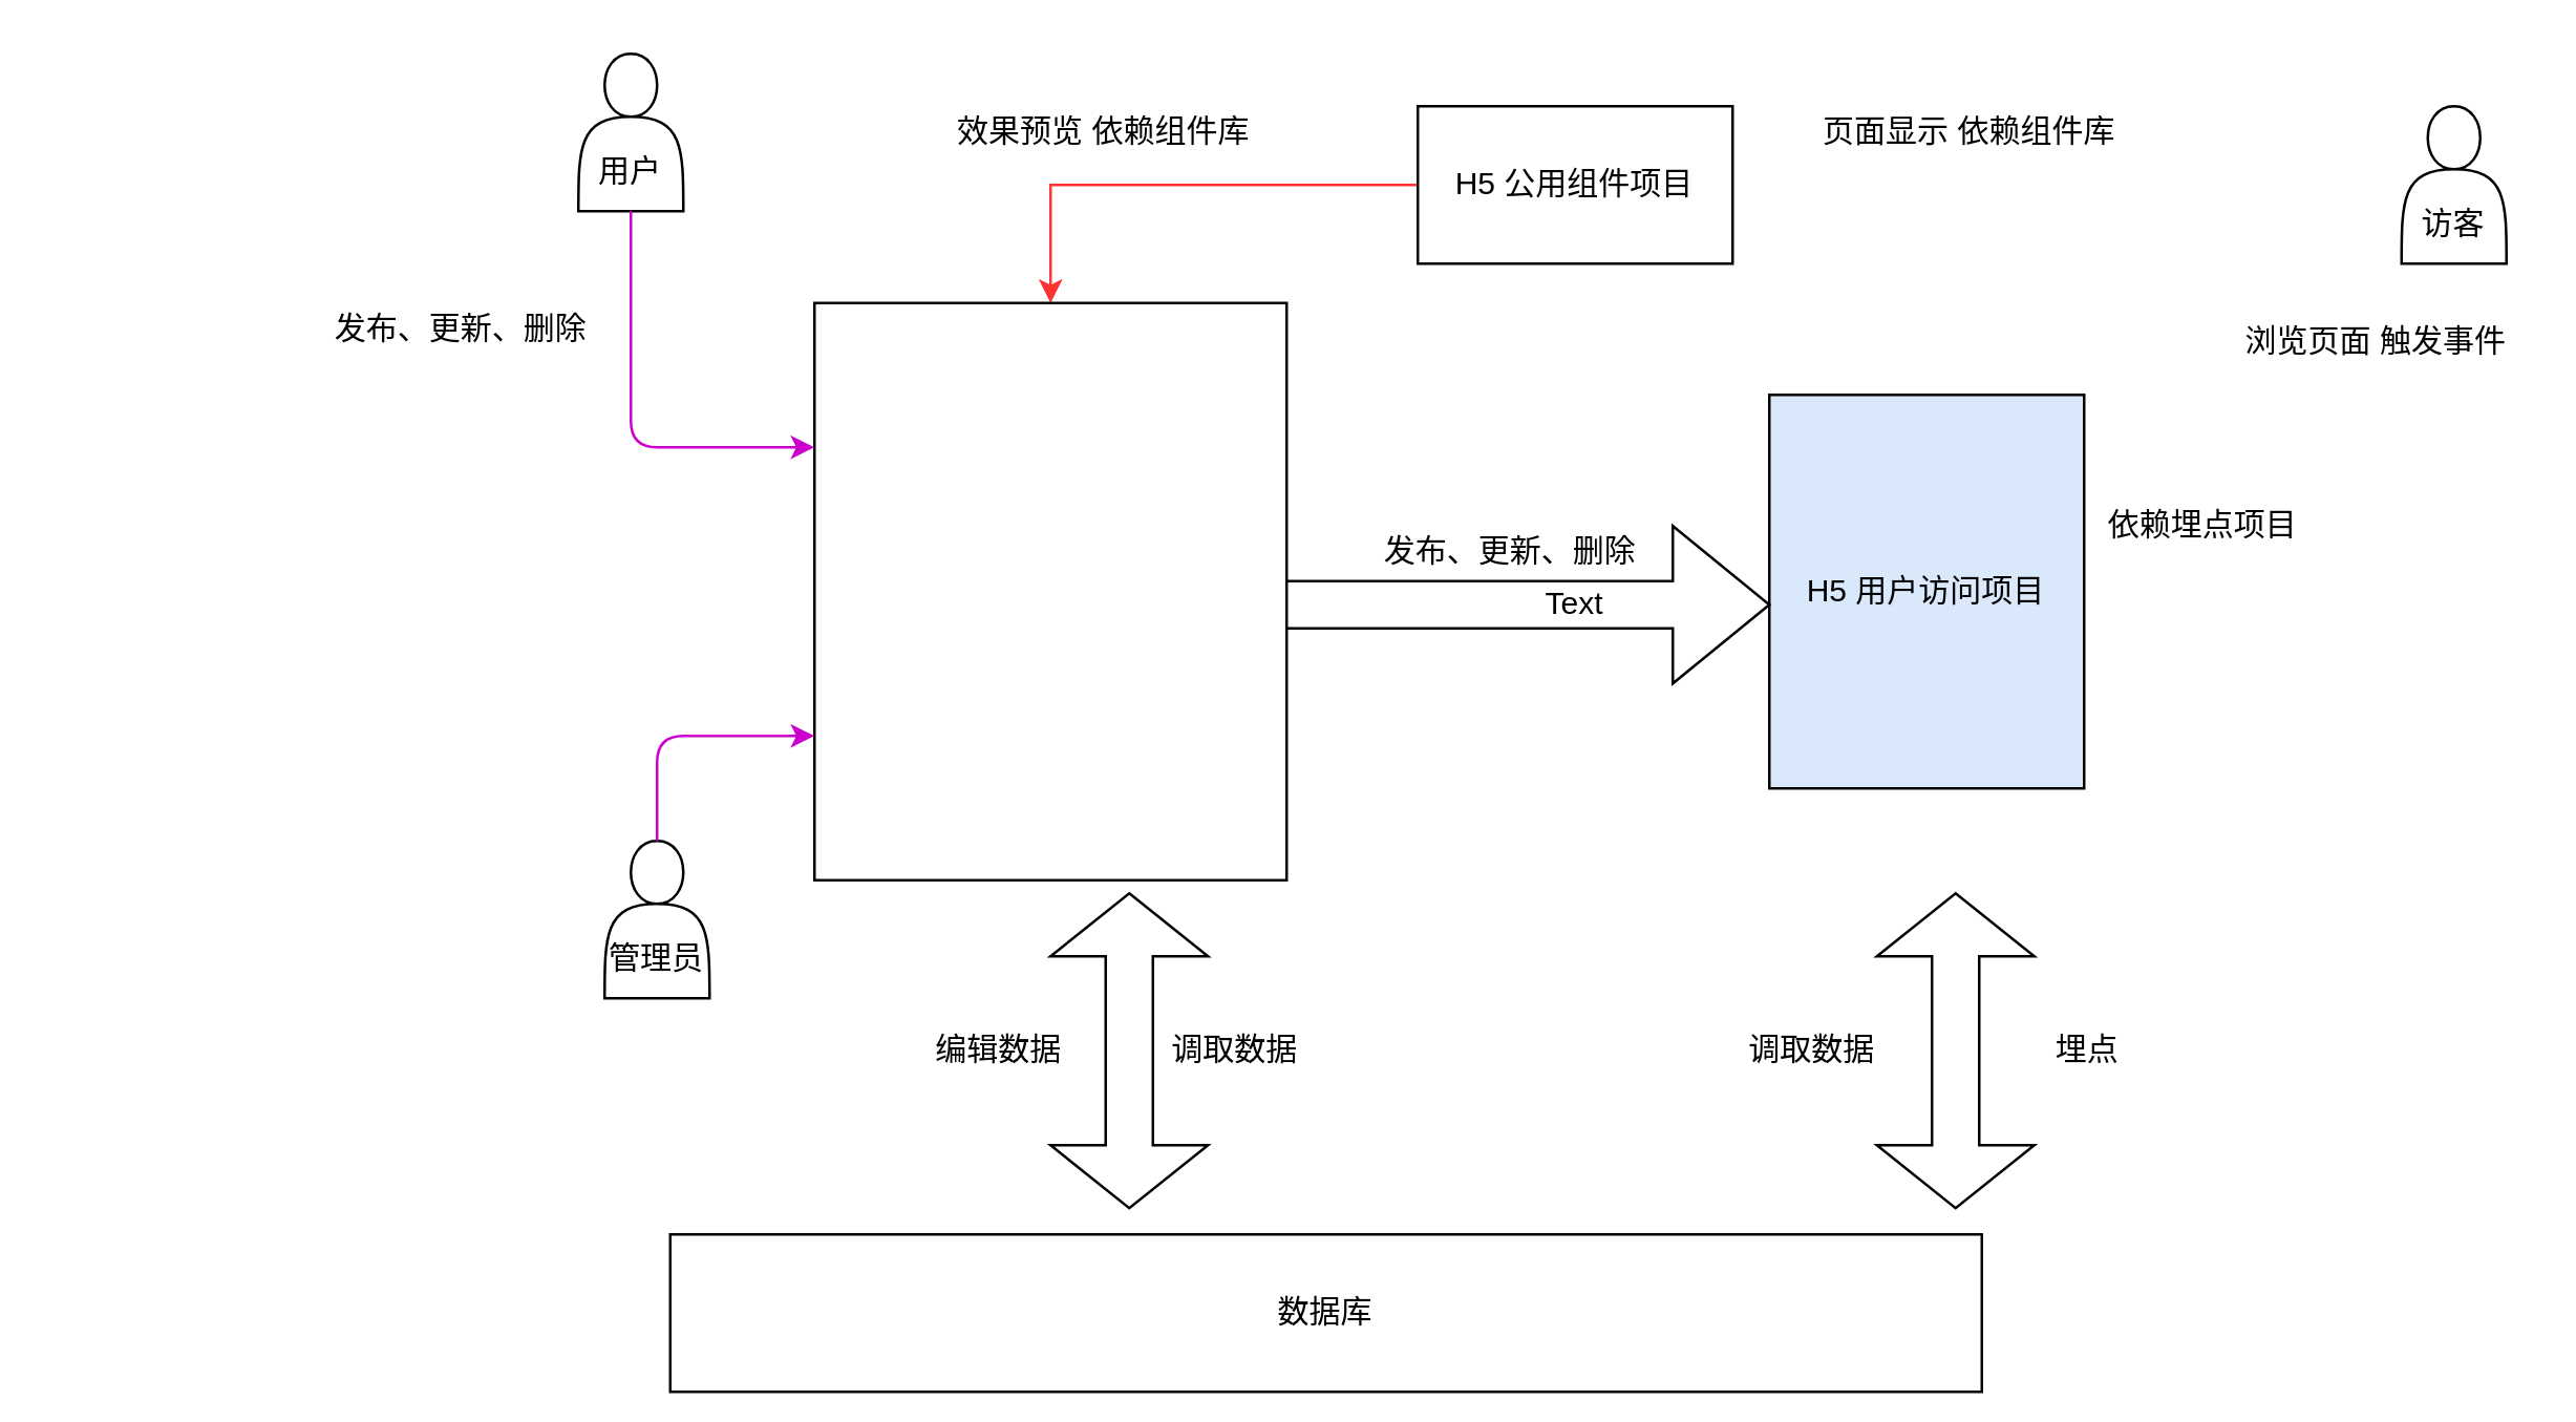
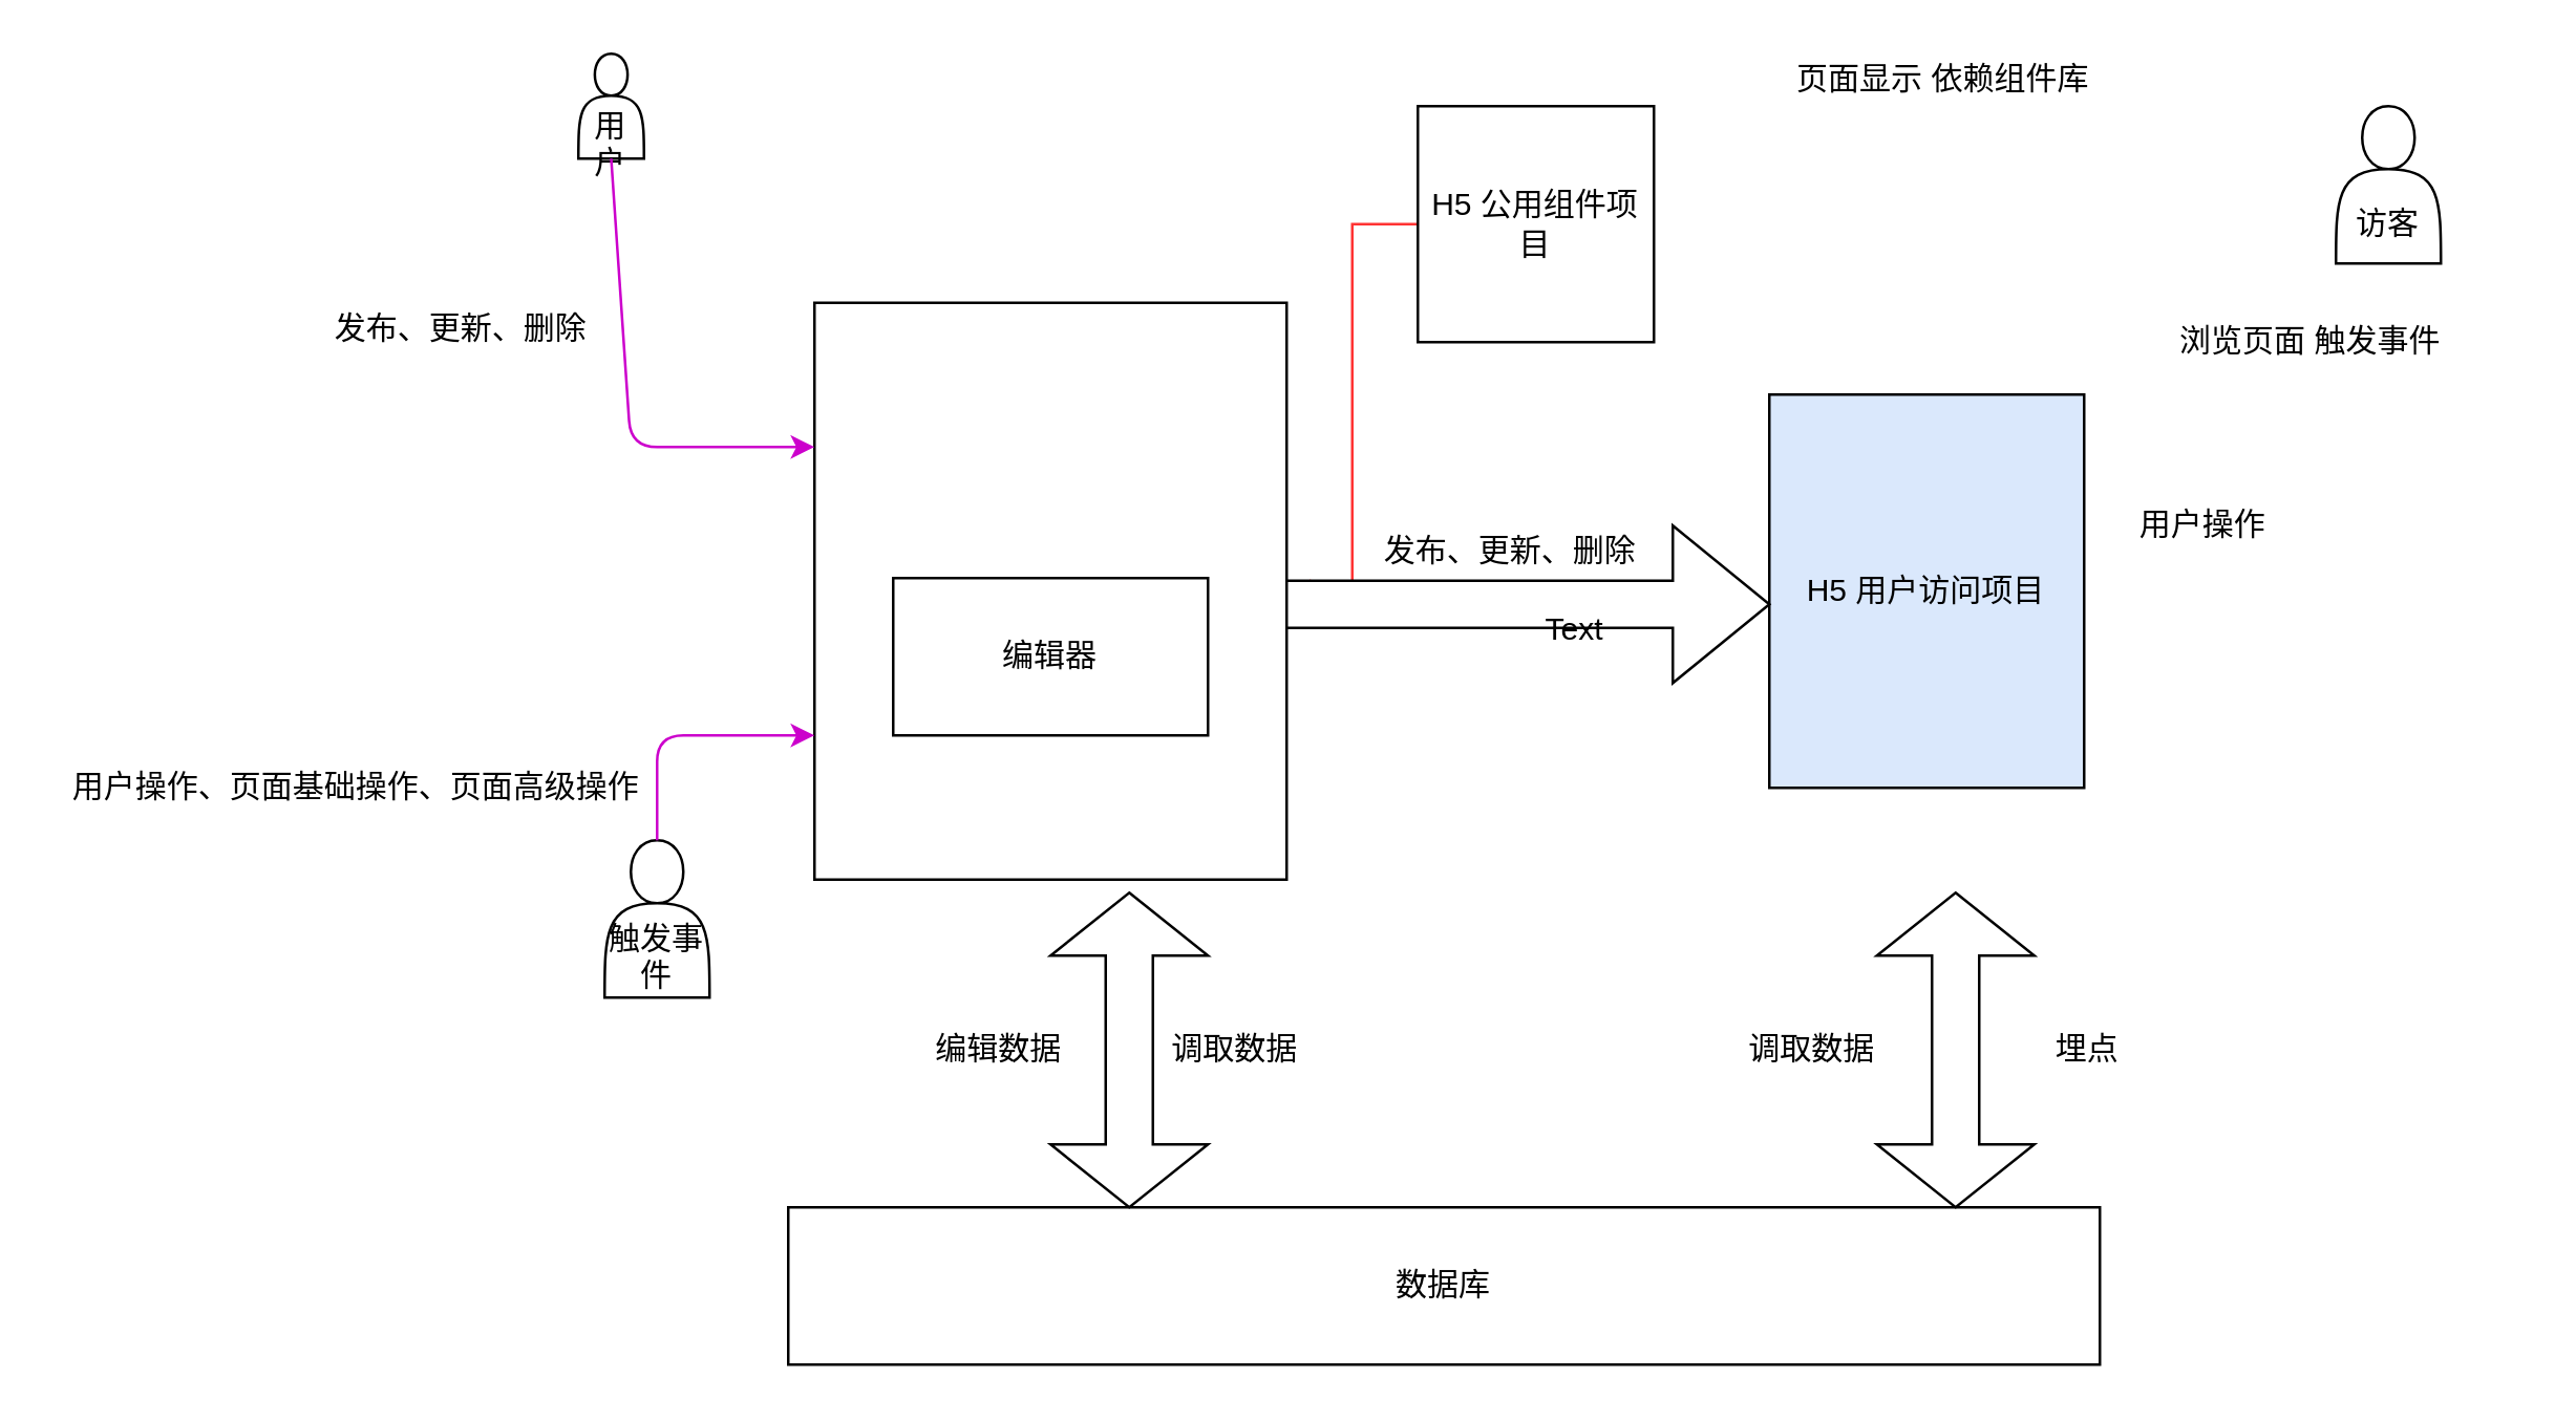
- <mxCell id="17" value="&lt;br&gt;&lt;br&gt;用户" style="shape=actor;whiteSpace=wrap;html=1;" vertex="1" parent="1"><mxGeometry x="220" y="20" width="40" height="60" as="geometry" /></mxCell>
+ <mxCell id="17" value="&lt;br&gt;&lt;br&gt;用户" style="shape=actor;whiteSpace=wrap;html=1;" vertex="1" parent="1"><mxGeometry x="220" y="20" width="25" height="40" as="geometry" /></mxCell>
- <mxCell id="16" value="效果预览 依赖组件库" style="text;html=1;align=center;verticalAlign=middle;resizable=0;points=[];autosize=1;" vertex="1" parent="1"><mxGeometry x="355" y="40" width="130" height="20" as="geometry" /></mxCell>
- <mxCell id="15" value="页面显示 依赖组件库" style="text;html=1;align=center;verticalAlign=middle;resizable=0;points=[];autosize=1;" vertex="1" parent="1"><mxGeometry x="685" y="40" width="130" height="20" as="geometry" /></mxCell>
+ <mxCell id="15" value="页面显示 依赖组件库" style="text;html=1;align=center;verticalAlign=middle;resizable=0;points=[];autosize=1;" vertex="1" parent="1"><mxGeometry x="675" y="20" width="130" height="20" as="geometry" /></mxCell>
- <mxCell id="4" value="H5 公用组件项目" style="rounded=0;whiteSpace=wrap;html=1;" vertex="1" parent="1"><mxGeometry x="540" y="40" width="120" height="60" as="geometry" /></mxCell>
+ <mxCell id="4" value="H5 公用组件项目" style="rounded=0;whiteSpace=wrap;html=1;" vertex="1" parent="1"><mxGeometry x="540" y="40" width="90" height="90" as="geometry" /></mxCell>
- <mxCell id="19" value="&lt;br&gt;&lt;br&gt;访客" style="shape=actor;whiteSpace=wrap;html=1;" vertex="1" parent="1"><mxGeometry x="915" y="40" width="40" height="60" as="geometry" /></mxCell>
+ <mxCell id="19" value="&lt;br&gt;&lt;br&gt;访客" style="shape=actor;whiteSpace=wrap;html=1;" vertex="1" parent="1"><mxGeometry x="890" y="40" width="40" height="60" as="geometry" /></mxCell>
- <mxCell id="28" value="浏览页面 触发事件" style="text;html=1;align=center;verticalAlign=middle;resizable=0;points=[];autosize=1;" vertex="1" parent="1"><mxGeometry x="850" y="120" width="110" height="20" as="geometry" /></mxCell>
+ <mxCell id="28" value="浏览页面 触发事件" style="text;html=1;align=center;verticalAlign=middle;resizable=0;points=[];autosize=1;" vertex="1" parent="1"><mxGeometry x="825" y="120" width="110" height="20" as="geometry" /></mxCell>
- <mxCell id="14" value="依赖埋点项目" style="text;html=1;align=center;verticalAlign=middle;resizable=0;points=[];autosize=1;" vertex="1" parent="1"><mxGeometry x="794" y="190" width="90" height="20" as="geometry" /></mxCell>
+ <mxCell id="14" value="用户操作" style="text;html=1;align=center;verticalAlign=middle;resizable=0;points=[];autosize=1;" vertex="1" parent="1"><mxGeometry x="794" y="190" width="90" height="20" as="geometry" /></mxCell>
- <mxCell id="24" value="Text" style="text;html=1;strokeColor=none;fillColor=none;align=center;verticalAlign=middle;whiteSpace=wrap;rounded=0;" vertex="1" parent="1"><mxGeometry x="580" y="220" width="40" height="20" as="geometry" /></mxCell>
+ <mxCell id="24" value="Text" style="text;html=1;strokeColor=none;fillColor=none;align=center;verticalAlign=middle;whiteSpace=wrap;rounded=0;" vertex="1" parent="1"><mxGeometry x="580" y="230" width="40" height="20" as="geometry" /></mxCell>
+ <mxCell id="9" value="编辑器" style="rounded=0;whiteSpace=wrap;html=1;" vertex="1" parent="7"><mxGeometry x="30" y="105" width="120" height="60" as="geometry" /></mxCell>
+ <mxCell id="27" value="用户操作、页面基础操作、页面高级操作" style="text;html=1;align=center;verticalAlign=middle;resizable=0;points=[];autosize=1;" vertex="1" parent="1"><mxGeometry x="20" y="290" width="230" height="20" as="geometry" /></mxCell>
- <mxCell id="18" value="&lt;br&gt;&lt;br&gt;管理员" style="shape=actor;whiteSpace=wrap;html=1;" vertex="1" parent="1"><mxGeometry x="230" y="320" width="40" height="60" as="geometry" /></mxCell>
+ <mxCell id="18" value="&lt;br&gt;&lt;br&gt;触发事件" style="shape=actor;whiteSpace=wrap;html=1;" vertex="1" parent="1"><mxGeometry x="230" y="320" width="40" height="60" as="geometry" /></mxCell>
- <mxCell id="6" value="数据库" style="rounded=0;whiteSpace=wrap;html=1;" vertex="1" parent="1"><mxGeometry x="255" y="470" width="500" height="60" as="geometry" /></mxCell>
+ <mxCell id="6" value="数据库" style="rounded=0;whiteSpace=wrap;html=1;" vertex="1" parent="1"><mxGeometry x="300" y="460" width="500" height="60" as="geometry" /></mxCell>
